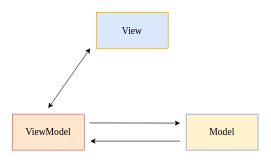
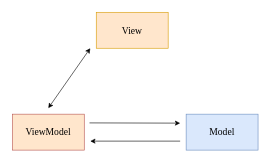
- <mxCell id="2" value="&lt;font style=&quot;font-size: 16px;&quot; face=&quot;Times New Roman&quot;&gt;View&lt;/font&gt;" style="rounded=0;whiteSpace=wrap;html=1;fillColor=#dae8fc;strokeColor=#d79b00;" vertex="1" parent="1"><mxGeometry x="160" y="20" width="120" height="60" as="geometry" /></mxCell>
+ <mxCell id="2" value="&lt;font style=&quot;font-size: 16px;&quot; face=&quot;Times New Roman&quot;&gt;View&lt;/font&gt;" style="rounded=0;whiteSpace=wrap;html=1;fillColor=#ffe6cc;strokeColor=#d79b00;" vertex="1" parent="1"><mxGeometry x="160" y="20" width="120" height="60" as="geometry" /></mxCell>
- <mxCell id="3" value="&lt;font style=&quot;font-size: 16px;&quot; face=&quot;Times New Roman&quot;&gt;Model&lt;/font&gt;" style="rounded=0;whiteSpace=wrap;html=1;fillColor=#fff2cc;strokeColor=#6c8ebf;" vertex="1" parent="1"><mxGeometry x="310" y="190" width="120" height="60" as="geometry" /></mxCell>
+ <mxCell id="3" value="&lt;font style=&quot;font-size: 16px;&quot; face=&quot;Times New Roman&quot;&gt;Model&lt;/font&gt;" style="rounded=0;whiteSpace=wrap;html=1;fillColor=#dae8fc;strokeColor=#6c8ebf;" vertex="1" parent="1"><mxGeometry x="310" y="190" width="120" height="60" as="geometry" /></mxCell>
